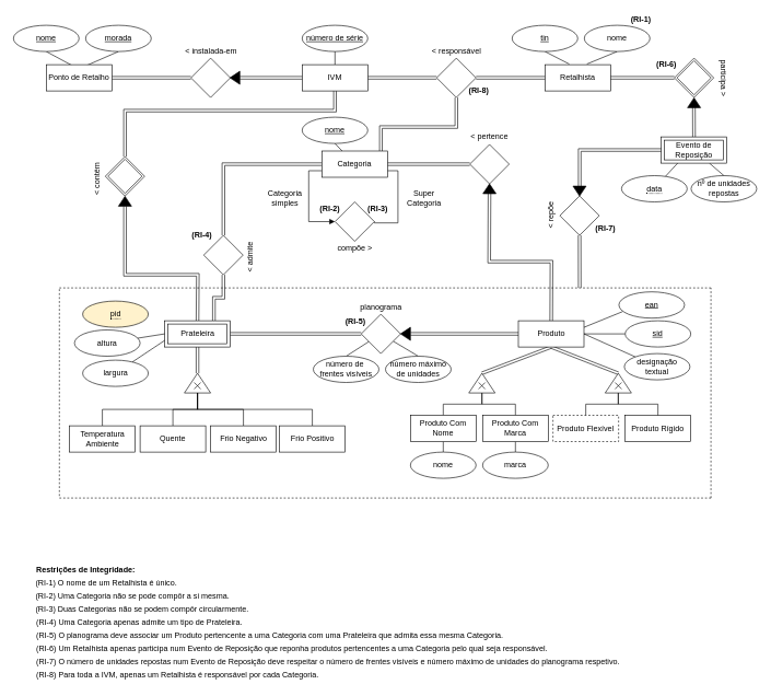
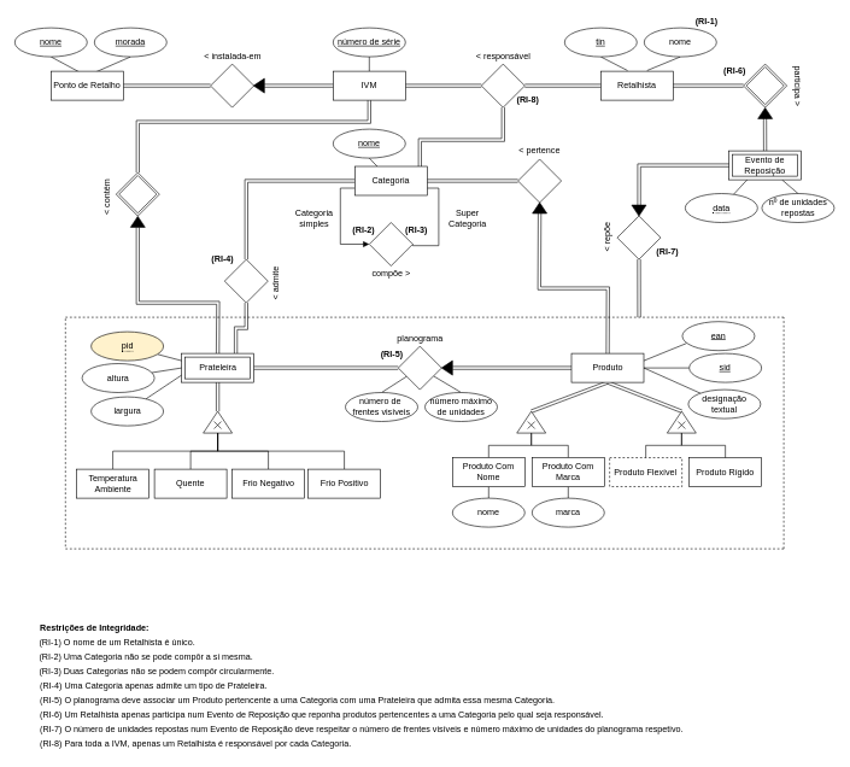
+ <mxCell id="33" style="edgeStyle=none;rounded=0;orthogonalLoop=1;jettySize=auto;html=1;entryX=0;entryY=0.25;entryDx=0;entryDy=0;endArrow=none;endFill=0;" edge="1" parent="1" source="34" target="28"><mxGeometry relative="1" as="geometry" /></mxCell>
